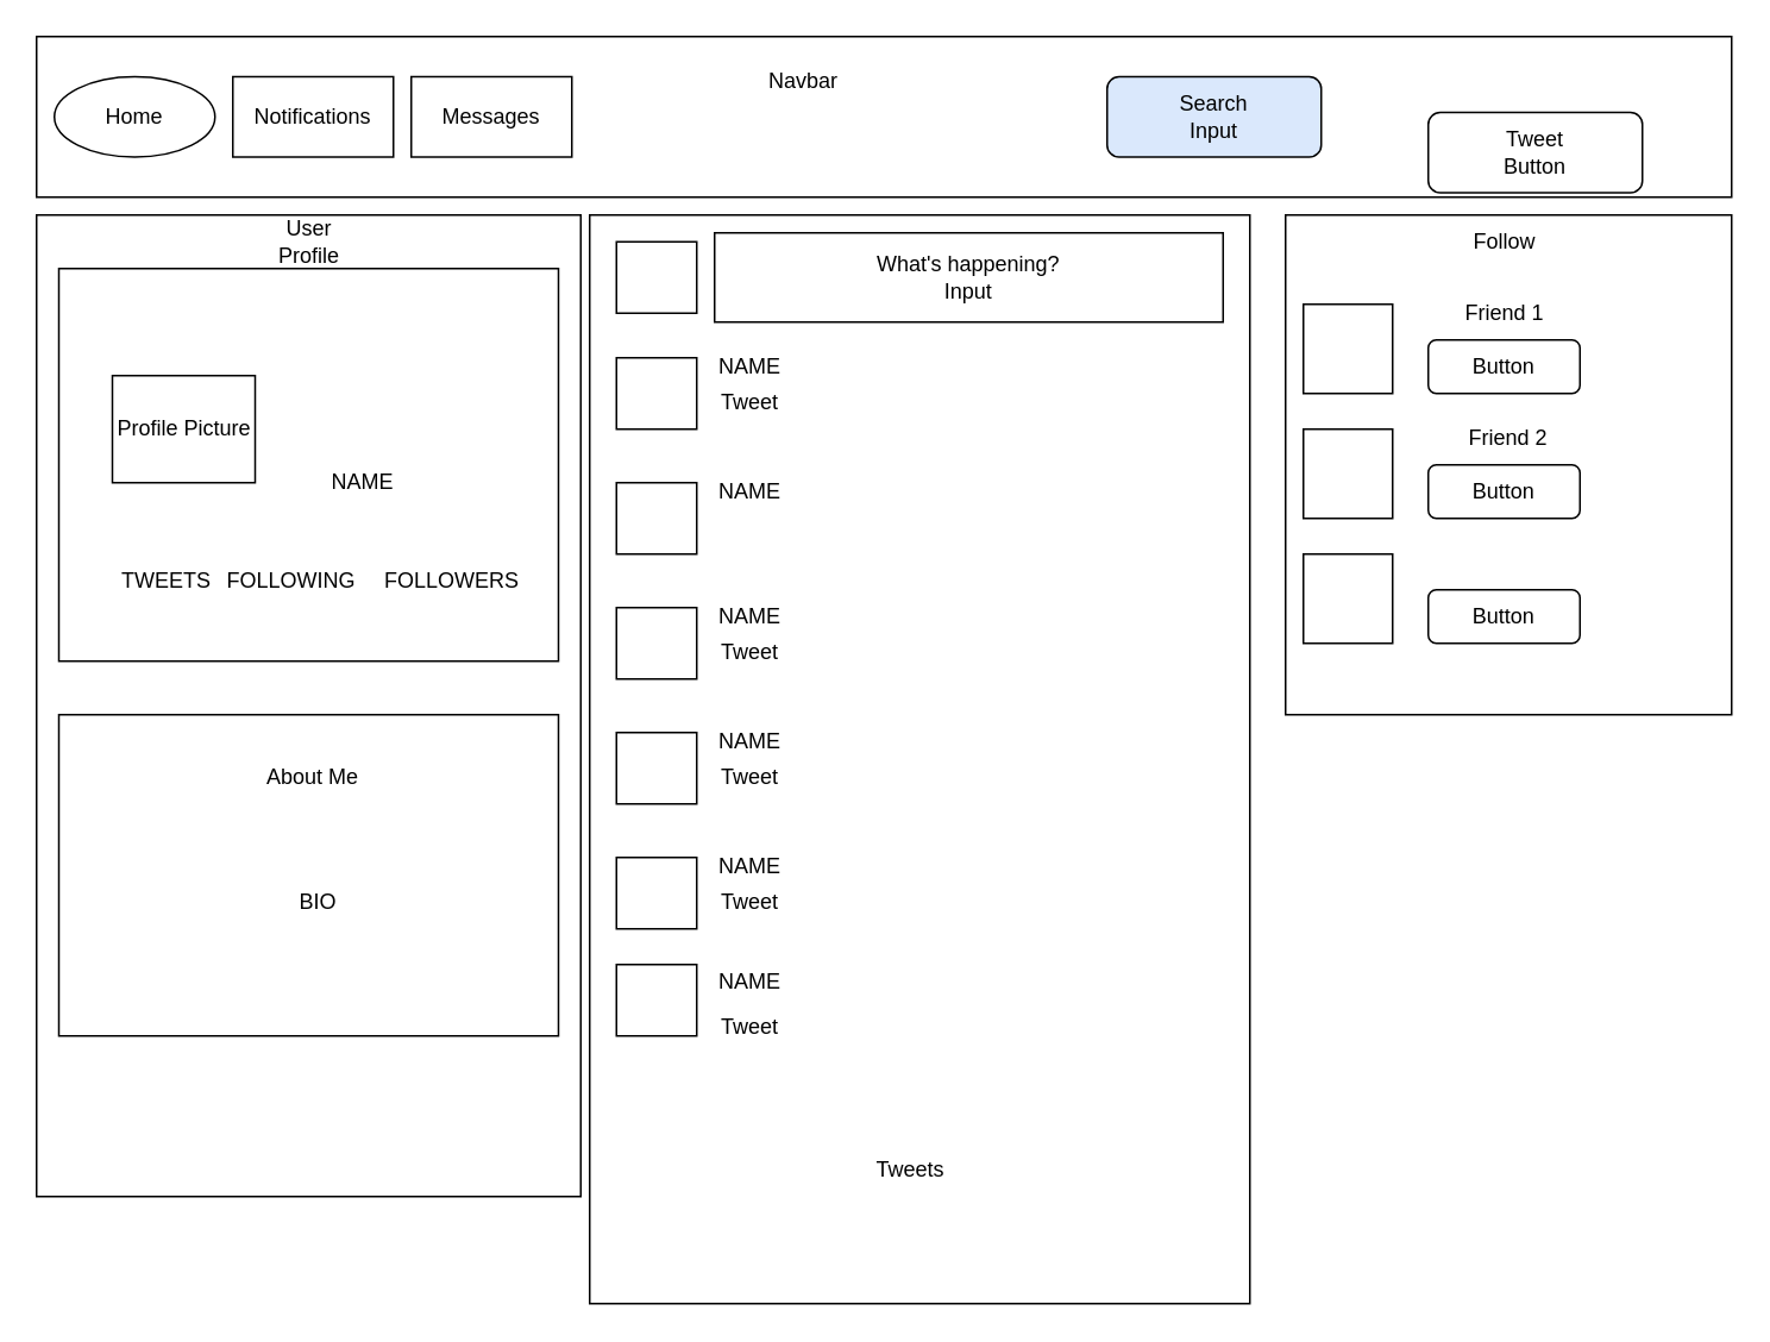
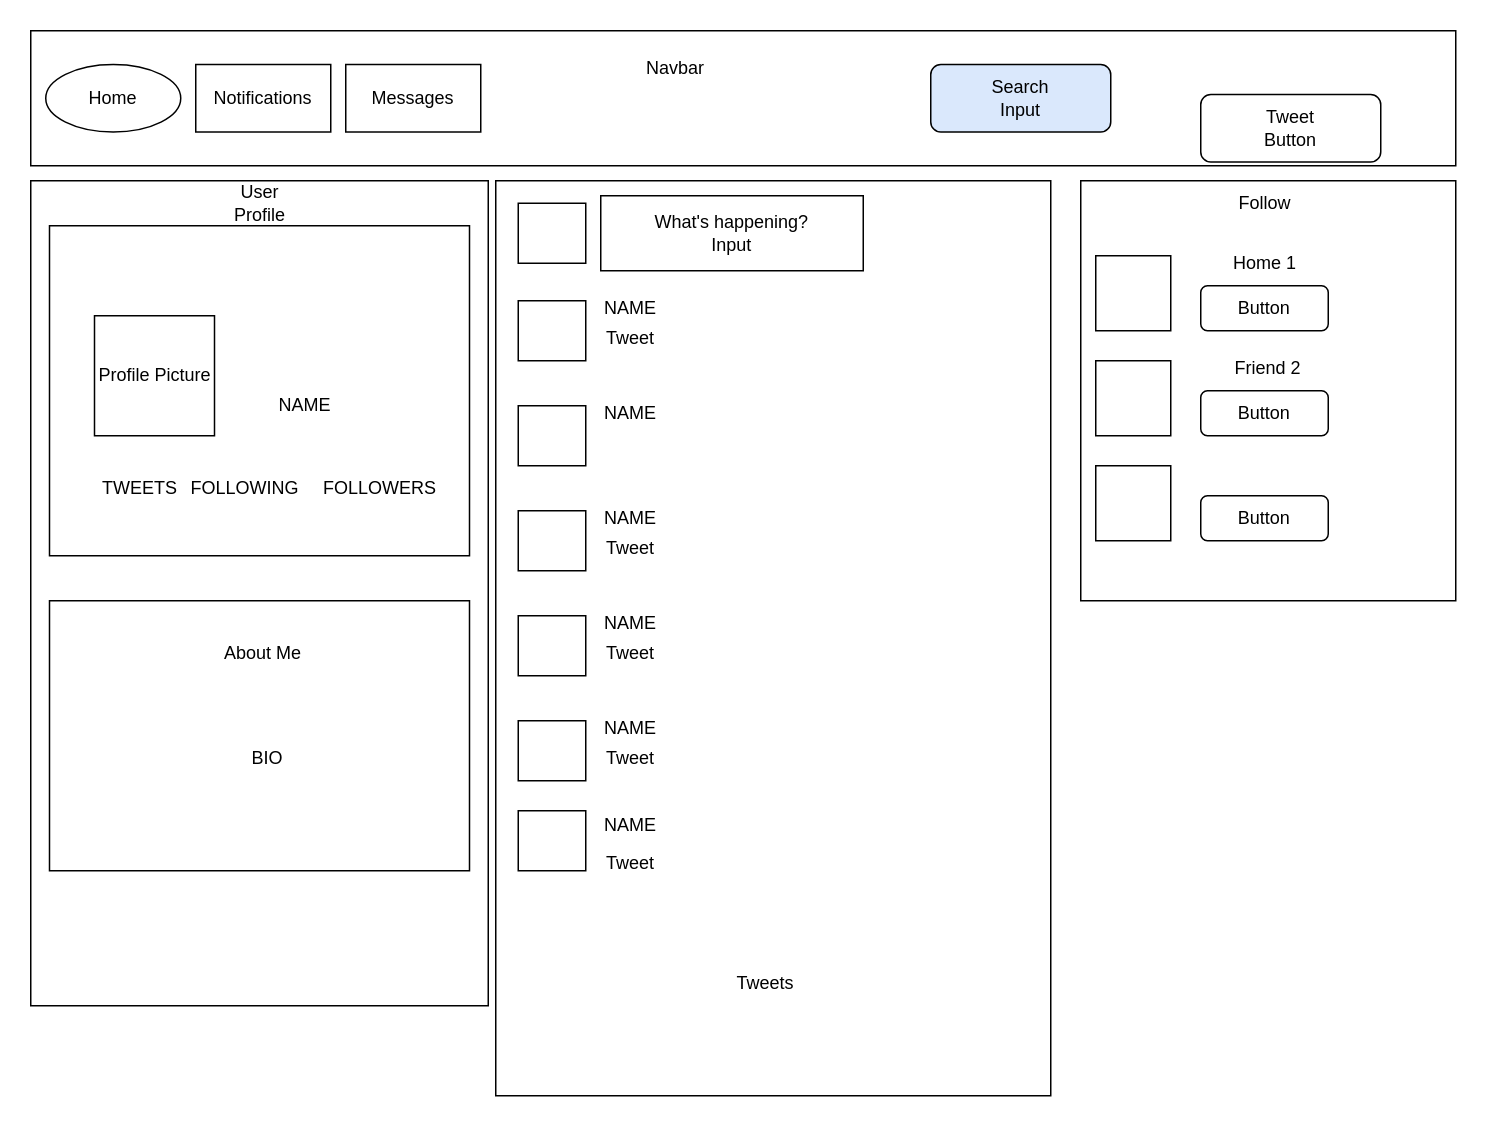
- <mxCell id="20" value="What's happening?&lt;br&gt;Input" style="rounded=0;whiteSpace=wrap;html=1;" vertex="1" parent="1"><mxGeometry x="400" y="130" width="285" height="50" as="geometry" /></mxCell>
+ <mxCell id="20" value="What's happening?&lt;br&gt;Input" style="rounded=0;whiteSpace=wrap;html=1;" vertex="1" parent="1"><mxGeometry x="400" y="130" width="175" height="50" as="geometry" /></mxCell>
- <mxCell id="44" value="Friend 1" style="text;html=1;strokeColor=none;fillColor=none;align=center;verticalAlign=middle;whiteSpace=wrap;rounded=0;" vertex="1" parent="1"><mxGeometry x="792.5" y="160" width="100" height="30" as="geometry" /></mxCell>
+ <mxCell id="44" value="Home 1" style="text;html=1;strokeColor=none;fillColor=none;align=center;verticalAlign=middle;whiteSpace=wrap;rounded=0;" vertex="1" parent="1"><mxGeometry x="792.5" y="160" width="100" height="30" as="geometry" /></mxCell>
- <mxCell id="11" value="Profile Picture" style="whiteSpace=wrap;html=1;aspect=fixed;" vertex="1" parent="1"><mxGeometry x="62.5" y="210" width="80" height="60" as="geometry" /></mxCell>
+ <mxCell id="11" value="Profile Picture" style="whiteSpace=wrap;html=1;aspect=fixed;" vertex="1" parent="1"><mxGeometry x="62.5" y="210" width="80" height="80" as="geometry" /></mxCell>
